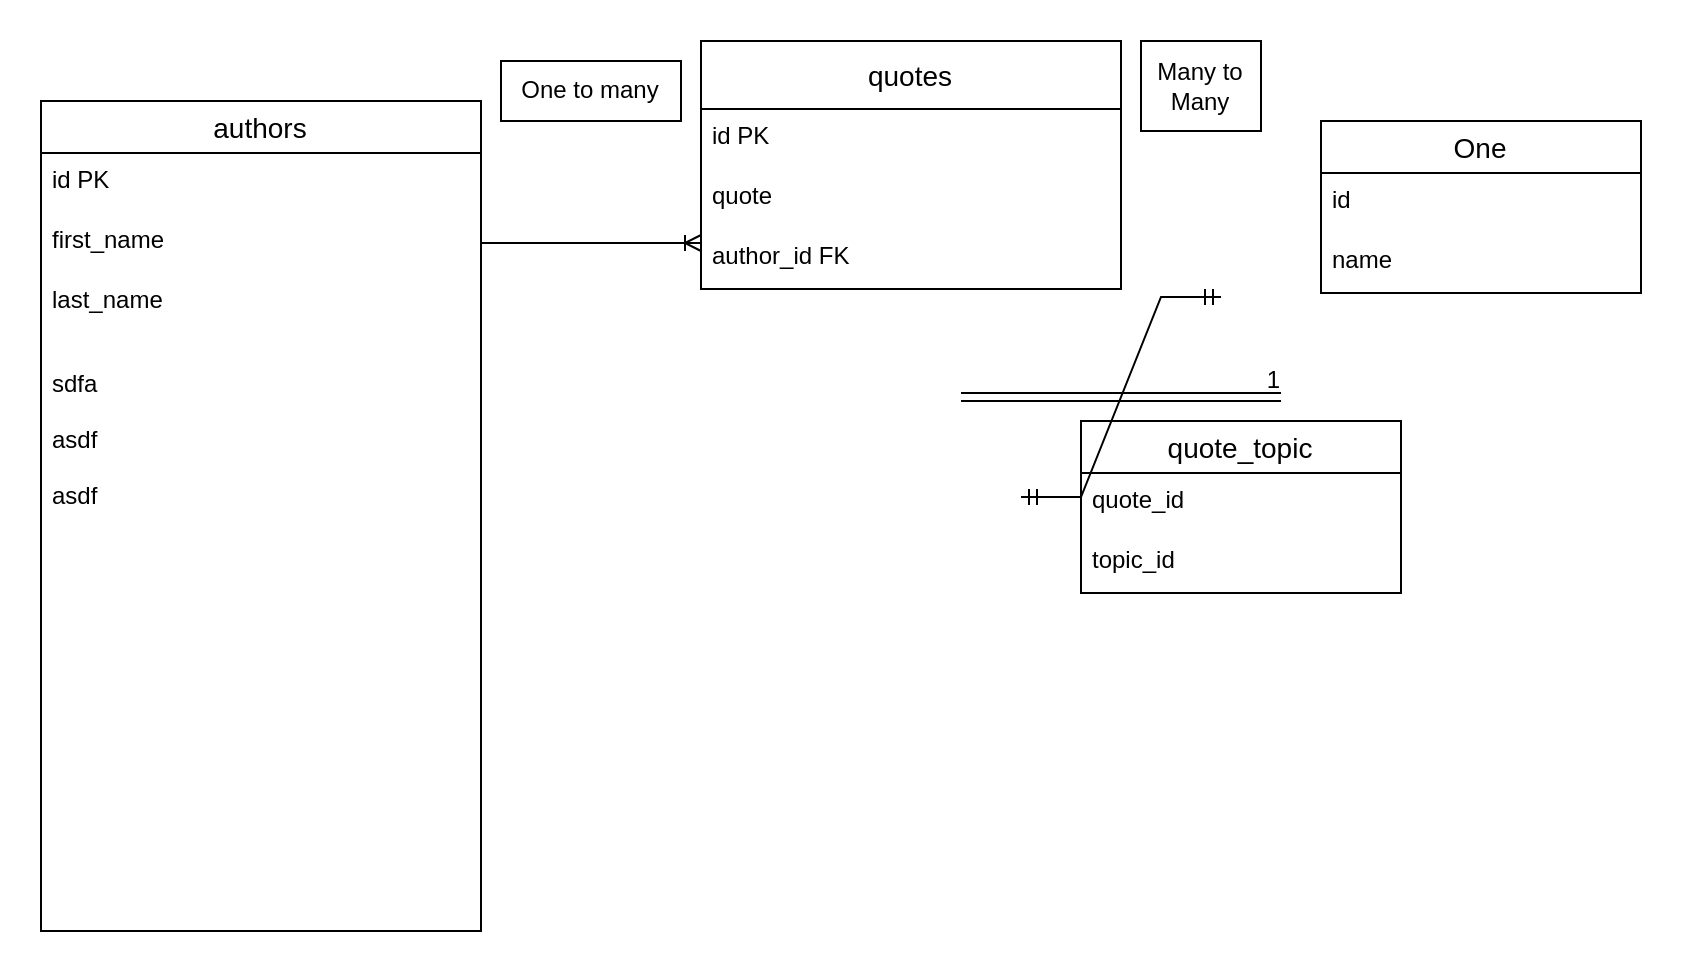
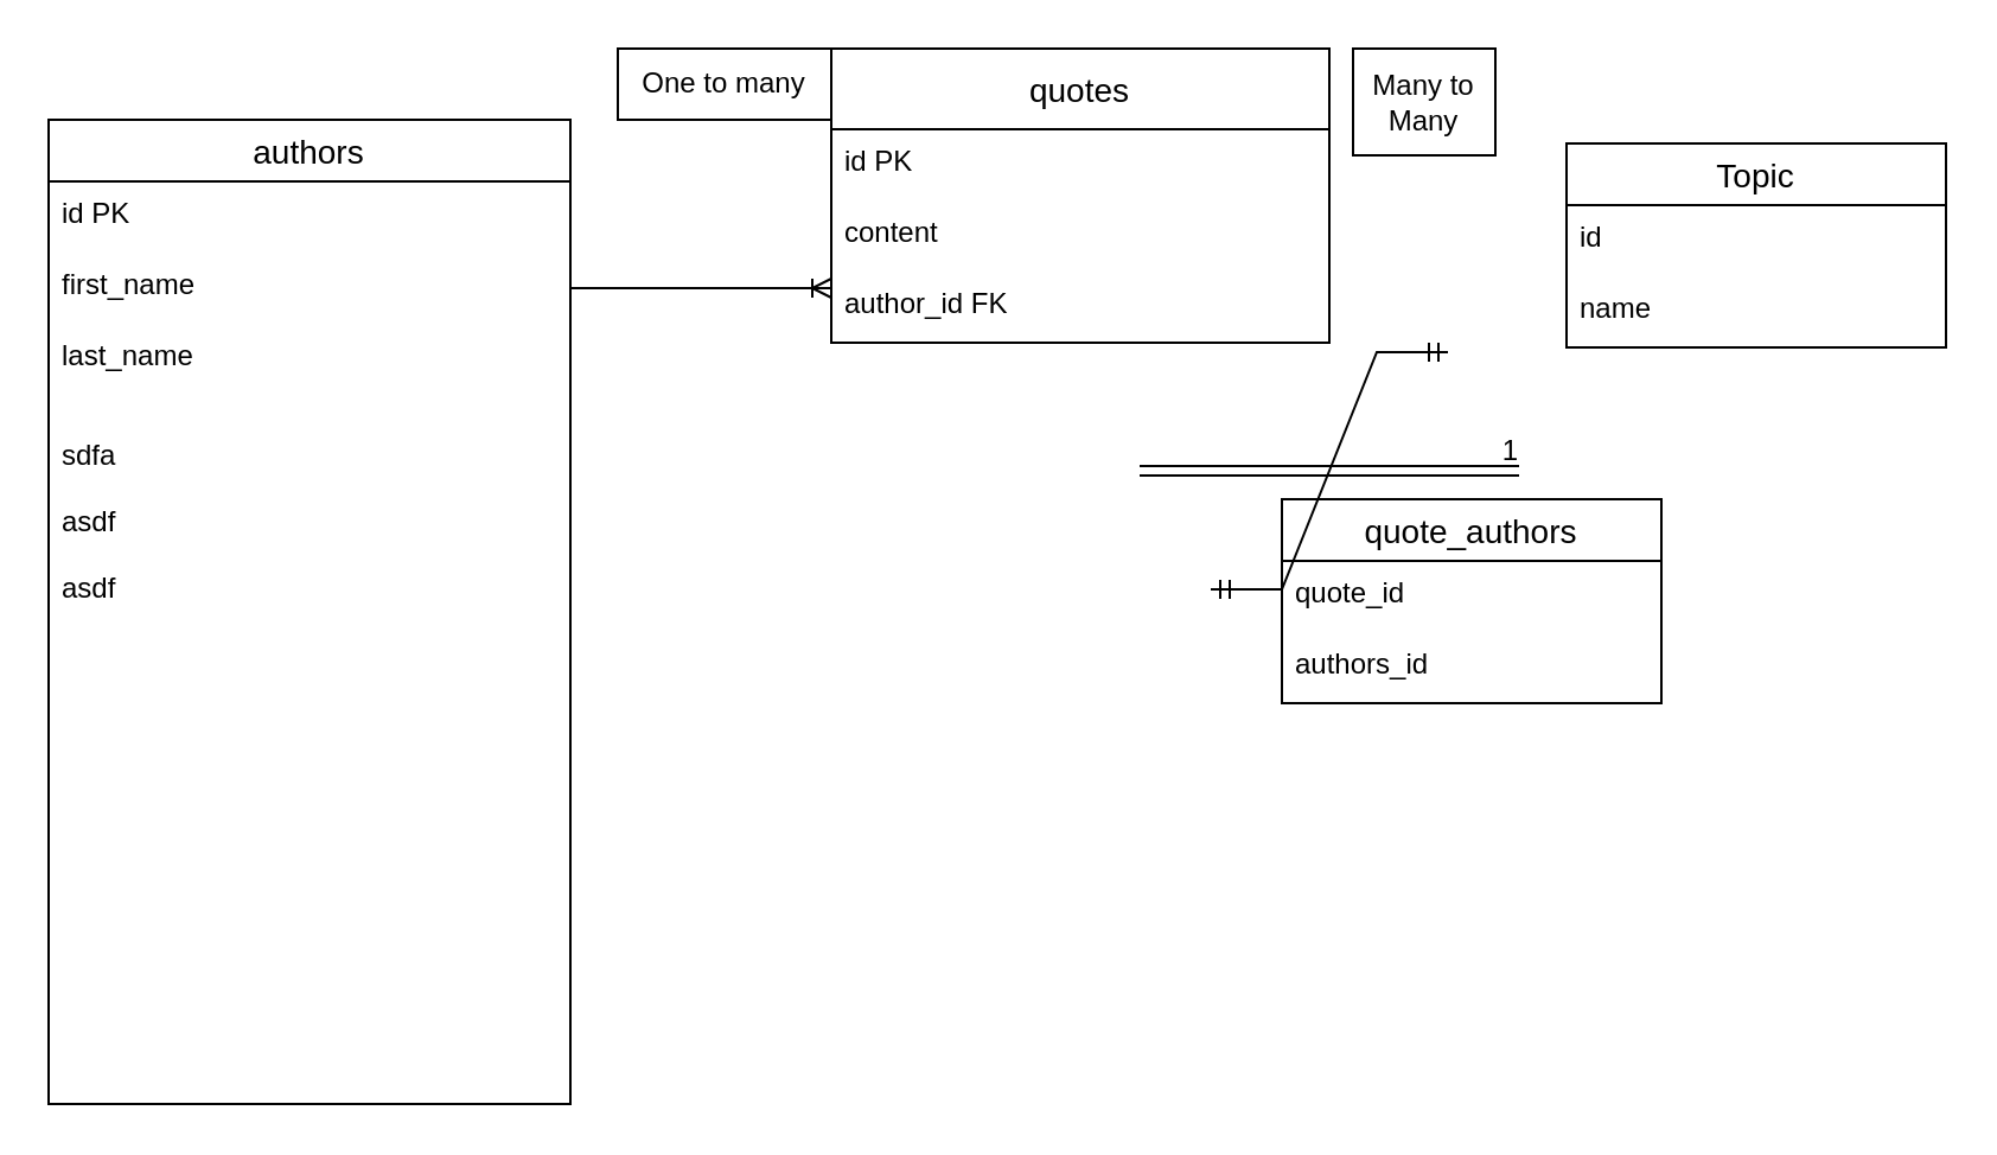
- <mxCell id="17" value="One to many" style="rounded=0;whiteSpace=wrap;html=1;" vertex="1" parent="1"><mxGeometry x="250" y="30" width="90" height="30" as="geometry" /></mxCell>
+ <mxCell id="17" value="One to many" style="rounded=0;whiteSpace=wrap;html=1;" vertex="1" parent="1"><mxGeometry x="260" y="20" width="90" height="30" as="geometry" /></mxCell>
- <mxCell id="11" value="One" style="swimlane;fontStyle=0;childLayout=stackLayout;horizontal=1;startSize=26;horizontalStack=0;resizeParent=1;resizeParentMax=0;resizeLast=0;collapsible=1;marginBottom=0;align=center;fontSize=14;" vertex="1" parent="1"><mxGeometry x="660" y="60" width="160" height="86" as="geometry" /></mxCell>
+ <mxCell id="11" value="Topic" style="swimlane;fontStyle=0;childLayout=stackLayout;horizontal=1;startSize=26;horizontalStack=0;resizeParent=1;resizeParentMax=0;resizeLast=0;collapsible=1;marginBottom=0;align=center;fontSize=14;" vertex="1" parent="1"><mxGeometry x="660" y="60" width="160" height="86" as="geometry" /></mxCell>
- <mxCell id="8" value="quote" style="text;strokeColor=none;fillColor=none;spacingLeft=4;spacingRight=4;overflow=hidden;rotatable=0;points=[[0,0.5],[1,0.5]];portConstraint=eastwest;fontSize=12;" vertex="1" parent="6"><mxGeometry y="64" width="210" height="30" as="geometry" /></mxCell>
+ <mxCell id="8" value="content" style="text;strokeColor=none;fillColor=none;spacingLeft=4;spacingRight=4;overflow=hidden;rotatable=0;points=[[0,0.5],[1,0.5]];portConstraint=eastwest;fontSize=12;" vertex="1" parent="6"><mxGeometry y="64" width="210" height="30" as="geometry" /></mxCell>
- <mxCell id="14" value="quote_topic" style="swimlane;fontStyle=0;childLayout=stackLayout;horizontal=1;startSize=26;horizontalStack=0;resizeParent=1;resizeParentMax=0;resizeLast=0;collapsible=1;marginBottom=0;align=center;fontSize=14;" vertex="1" parent="1"><mxGeometry x="540" y="210" width="160" height="86" as="geometry" /></mxCell>
+ <mxCell id="14" value="quote_authors" style="swimlane;fontStyle=0;childLayout=stackLayout;horizontal=1;startSize=26;horizontalStack=0;resizeParent=1;resizeParentMax=0;resizeLast=0;collapsible=1;marginBottom=0;align=center;fontSize=14;" vertex="1" parent="1"><mxGeometry x="540" y="210" width="160" height="86" as="geometry" /></mxCell>
- <mxCell id="16" value="topic_id" style="text;strokeColor=none;fillColor=none;spacingLeft=4;spacingRight=4;overflow=hidden;rotatable=0;points=[[0,0.5],[1,0.5]];portConstraint=eastwest;fontSize=12;" vertex="1" parent="14"><mxGeometry y="56" width="160" height="30" as="geometry" /></mxCell>
+ <mxCell id="16" value="authors_id" style="text;strokeColor=none;fillColor=none;spacingLeft=4;spacingRight=4;overflow=hidden;rotatable=0;points=[[0,0.5],[1,0.5]];portConstraint=eastwest;fontSize=12;" vertex="1" parent="14"><mxGeometry y="56" width="160" height="30" as="geometry" /></mxCell>
